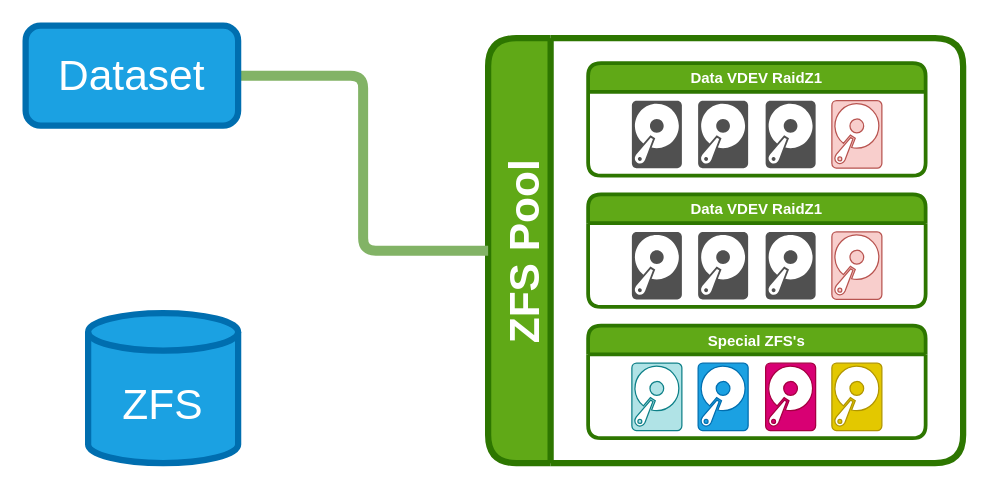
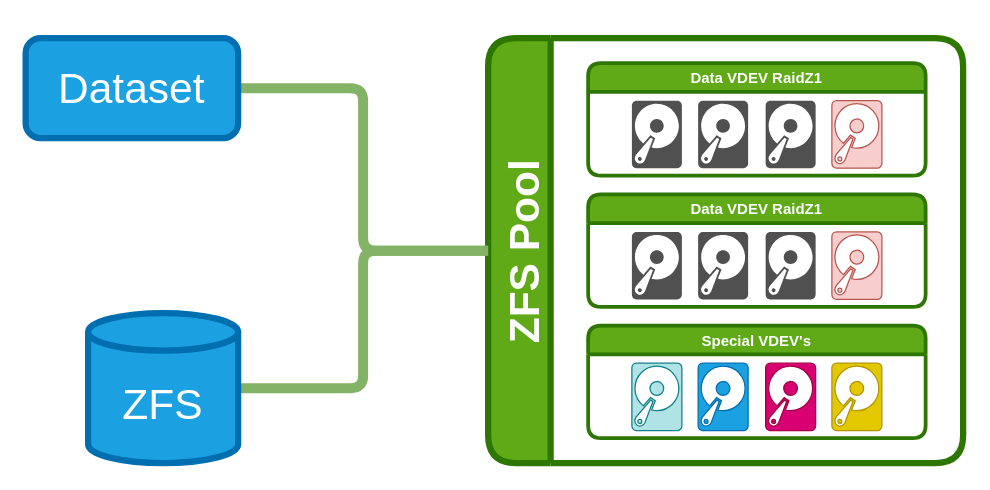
- <mxCell id="19" value="Dataset" style="rounded=1;whiteSpace=wrap;html=1;shadow=0;glass=0;sketch=0;fontSize=34;strokeWidth=5;fillColor=#1ba1e2;strokeColor=#006EAF;fontColor=#ffffff;" parent="1" vertex="1"><mxGeometry x="20" y="20" width="170" height="80" as="geometry" /></mxCell>
+ <mxCell id="19" value="Dataset" style="rounded=1;whiteSpace=wrap;html=1;shadow=0;glass=0;sketch=0;fontSize=34;strokeWidth=5;fillColor=#1ba1e2;strokeColor=#006EAF;fontColor=#ffffff;" parent="1" vertex="1"><mxGeometry x="20" y="30" width="170" height="80" as="geometry" /></mxCell>
- <mxCell id="13" value="Special ZFS's" style="swimlane;rounded=1;shadow=0;glass=0;sketch=0;strokeWidth=3;fillColor=#60a917;strokeColor=#2D7600;fontColor=#ffffff;" vertex="1" parent="2"><mxGeometry x="80" y="230" width="270" height="90" as="geometry" /></mxCell>
+ <mxCell id="13" value="Special VDEV's" style="swimlane;rounded=1;shadow=0;glass=0;sketch=0;strokeWidth=3;fillColor=#60a917;strokeColor=#2D7600;fontColor=#ffffff;" vertex="1" parent="2"><mxGeometry x="80" y="230" width="270" height="90" as="geometry" /></mxCell>
+ <mxCell id="20" style="edgeStyle=orthogonalEdgeStyle;rounded=1;orthogonalLoop=1;jettySize=auto;html=1;entryX=0;entryY=0.5;entryDx=0;entryDy=0;fontSize=34;endArrow=none;endFill=0;strokeWidth=8;fillColor=#d5e8d4;strokeColor=#82b366;" parent="1" source="21" target="2" edge="1"><mxGeometry relative="1" as="geometry" /></mxCell>
